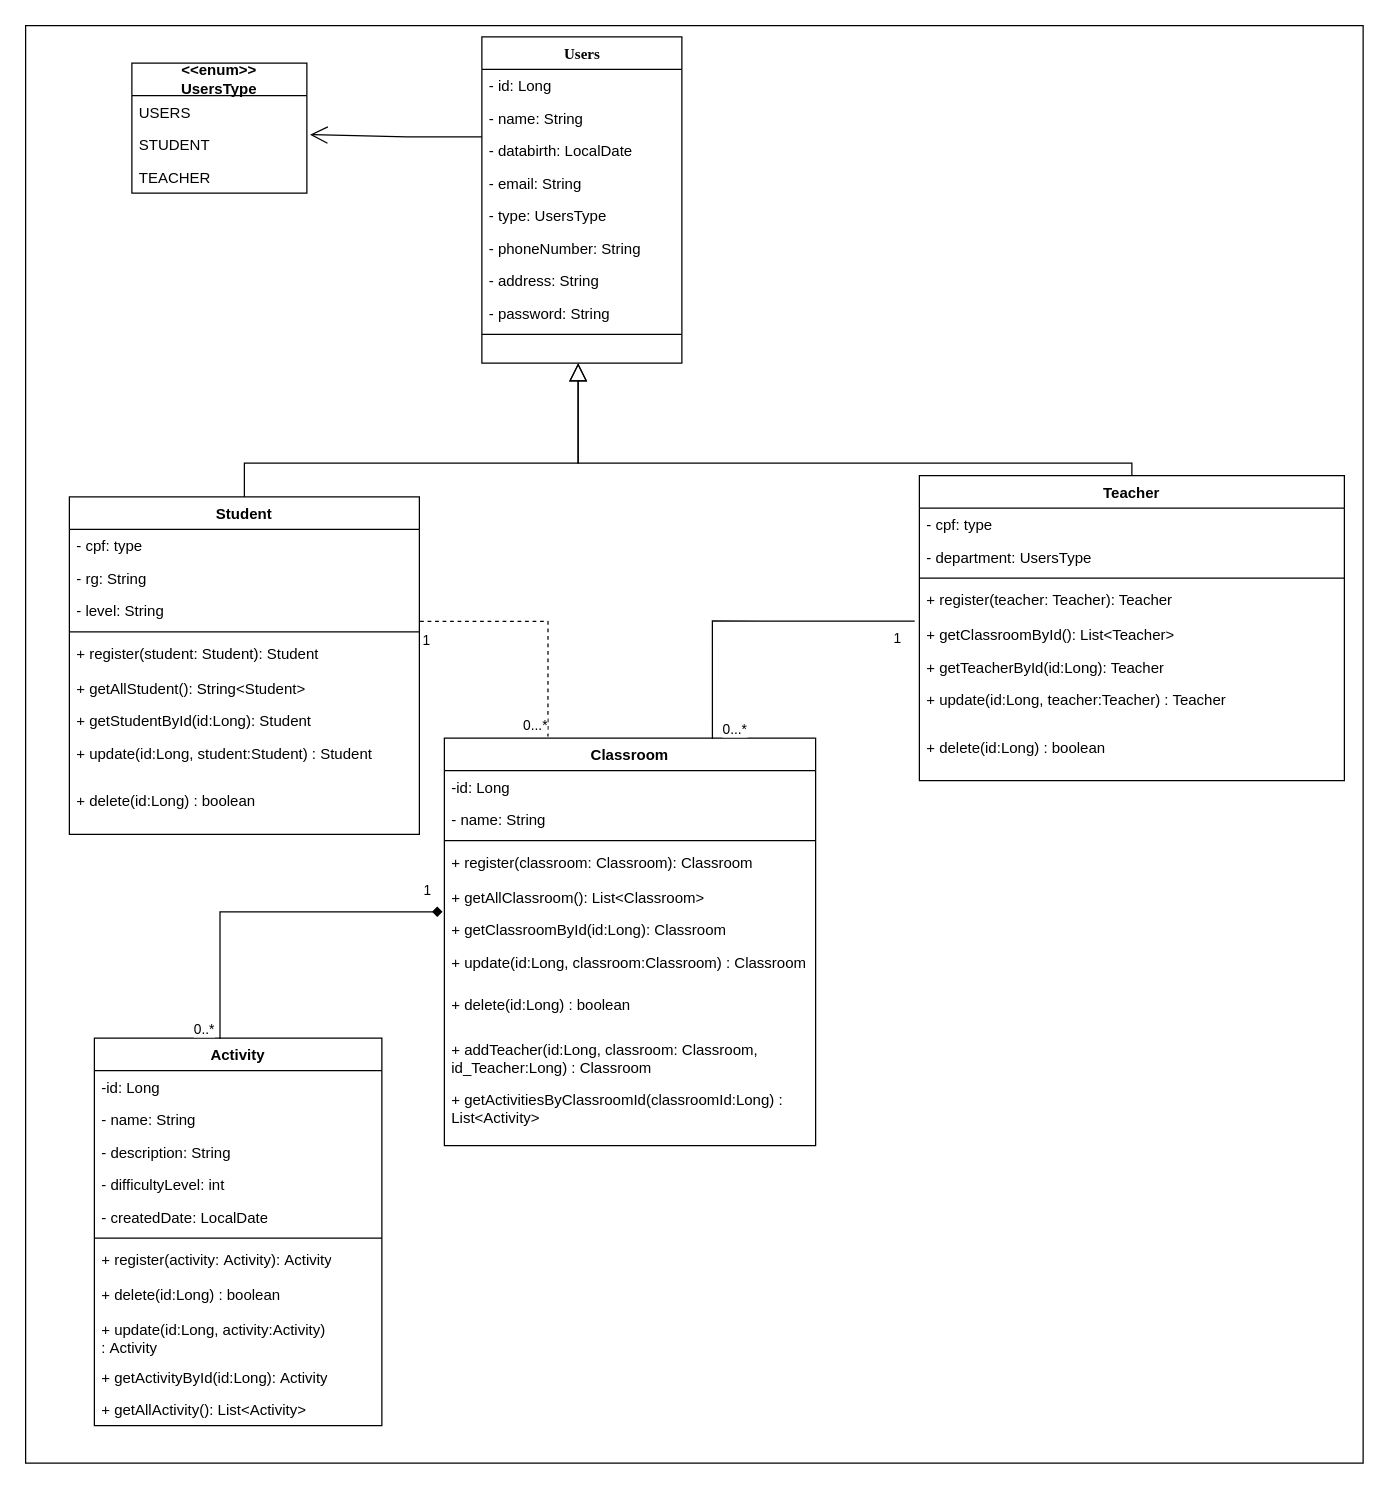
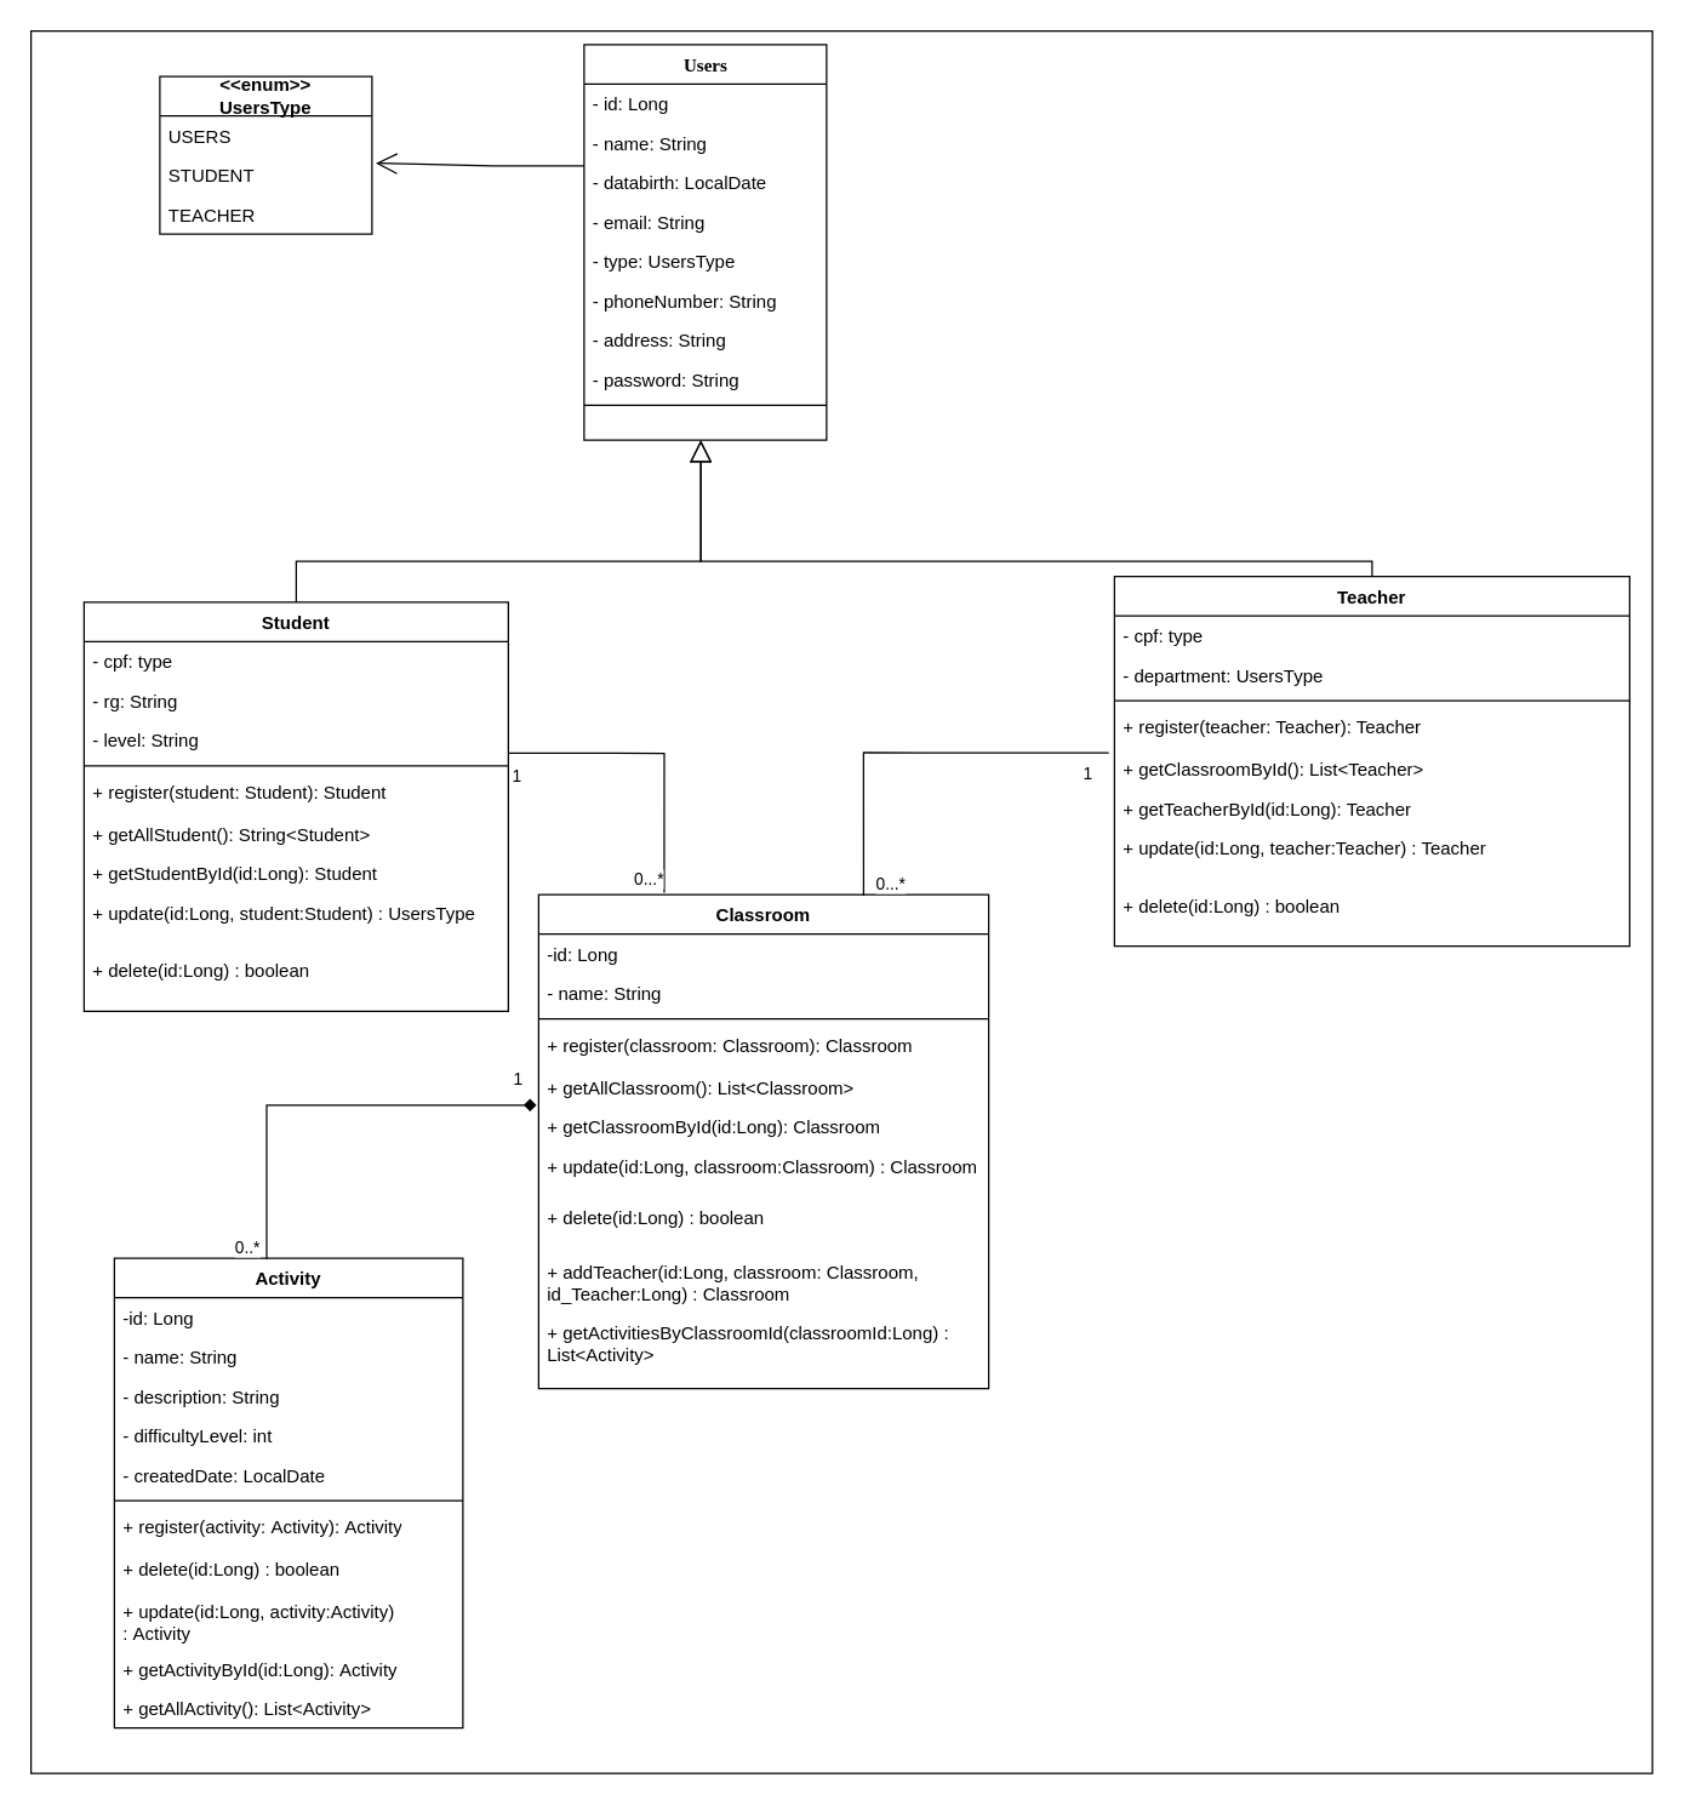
- <mxCell id="68" value="" style="endArrow=none;html=1;edgeStyle=orthogonalEdgeStyle;rounded=0;entryX=0.279;entryY=-0.004;entryDx=0;entryDy=0;entryPerimeter=0;exitX=1.002;exitY=0.834;exitDx=0;exitDy=0;exitPerimeter=0;dashed=1;" parent="1" source="25" target="39" edge="1"><mxGeometry relative="1" as="geometry"><mxPoint x="315" y="720" as="sourcePoint" /><mxPoint x="475" y="720" as="targetPoint" /></mxGeometry></mxCell>
+ <mxCell id="68" value="" style="endArrow=none;html=1;edgeStyle=orthogonalEdgeStyle;rounded=0;entryX=0.279;entryY=-0.004;entryDx=0;entryDy=0;entryPerimeter=0;exitX=1.002;exitY=0.834;exitDx=0;exitDy=0;exitPerimeter=0;" parent="1" source="25" target="39" edge="1"><mxGeometry relative="1" as="geometry"><mxPoint x="315" y="720" as="sourcePoint" /><mxPoint x="475" y="720" as="targetPoint" /></mxGeometry></mxCell>
- <mxCell id="30" value="+ update(id:Long, student:Student) : Student" style="text;strokeColor=none;fillColor=none;align=left;verticalAlign=top;spacingLeft=4;spacingRight=4;overflow=hidden;rotatable=0;points=[[0,0.5],[1,0.5]];portConstraint=eastwest;whiteSpace=wrap;html=1;" parent="22" vertex="1"><mxGeometry y="192" width="280" height="38" as="geometry" /></mxCell>
+ <mxCell id="30" value="+ update(id:Long, student:Student) : UsersType" style="text;strokeColor=none;fillColor=none;align=left;verticalAlign=top;spacingLeft=4;spacingRight=4;overflow=hidden;rotatable=0;points=[[0,0.5],[1,0.5]];portConstraint=eastwest;whiteSpace=wrap;html=1;" parent="22" vertex="1"><mxGeometry y="192" width="280" height="38" as="geometry" /></mxCell>
